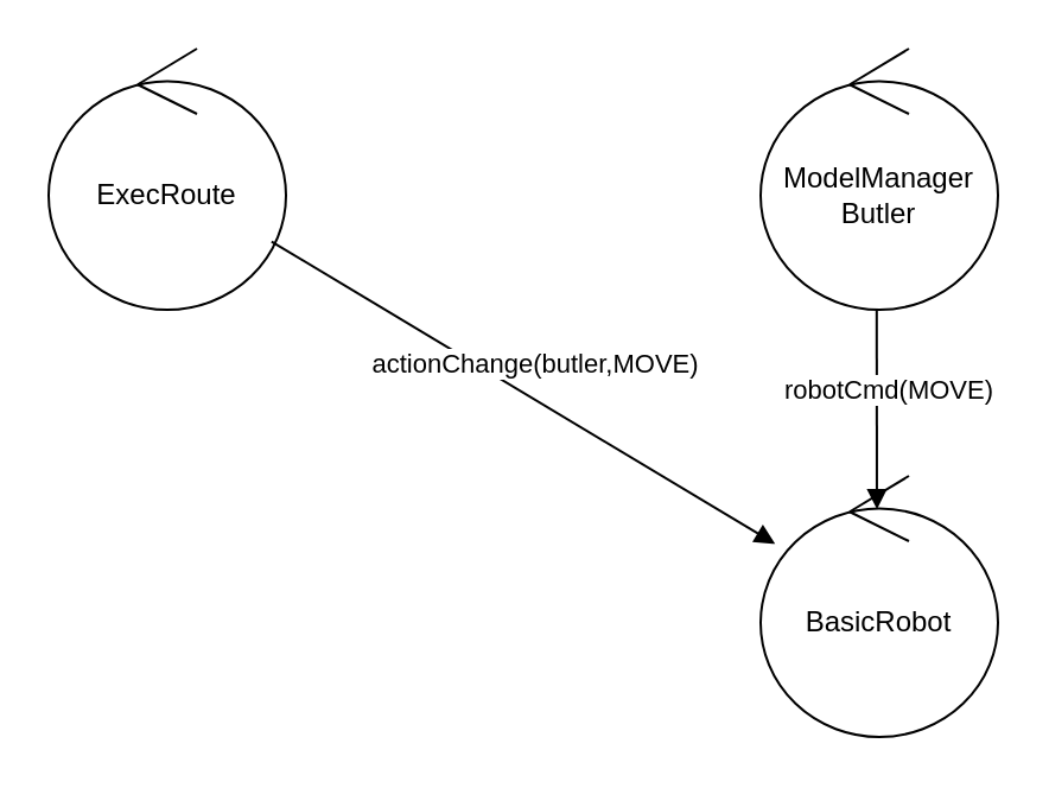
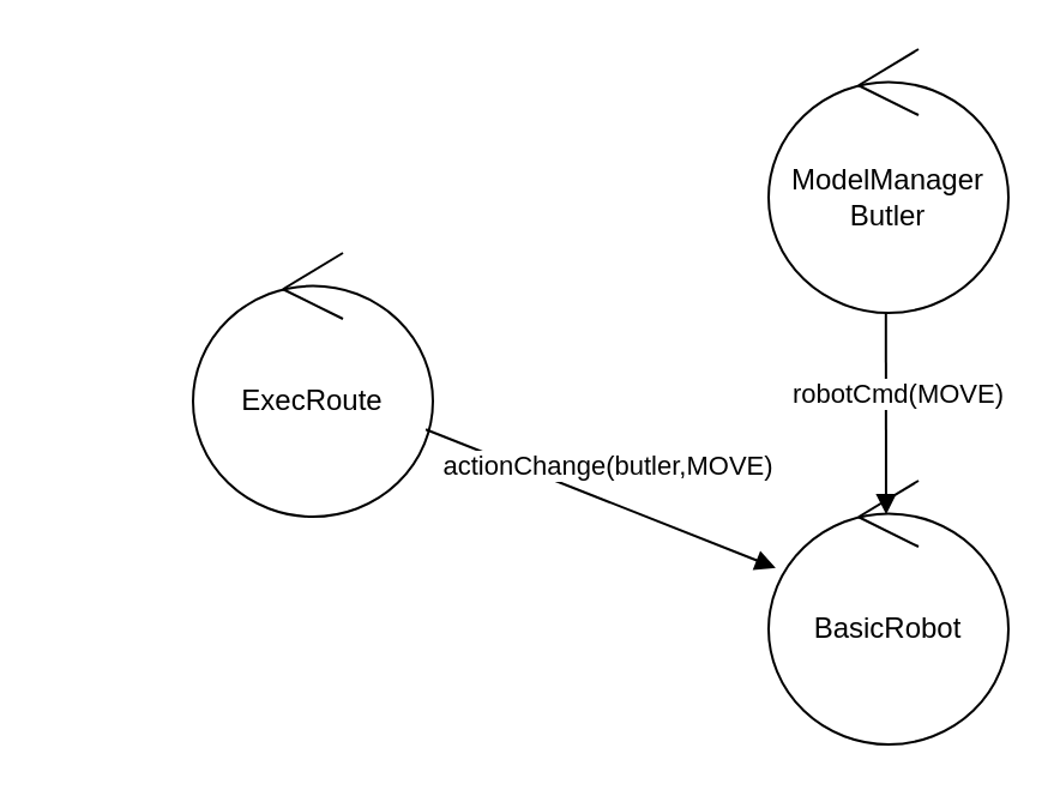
- <mxCell id="2" value="ExecRoute" style="ellipse;shape=umlControl;whiteSpace=wrap;html=1;" parent="1" vertex="1"><mxGeometry x="20" y="20" width="100" height="110" as="geometry" /></mxCell>
+ <mxCell id="2" value="ExecRoute" style="ellipse;shape=umlControl;whiteSpace=wrap;html=1;" parent="1" vertex="1"><mxGeometry x="80" y="105" width="100" height="110" as="geometry" /></mxCell>
